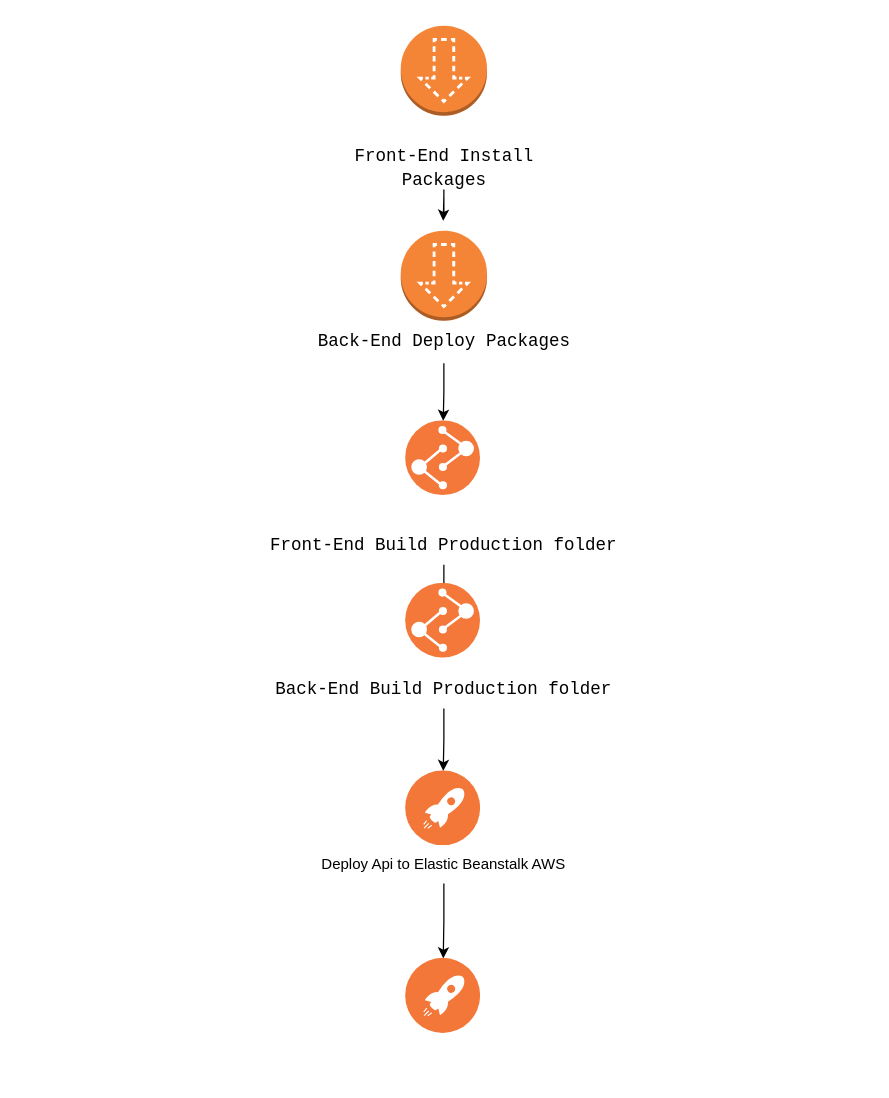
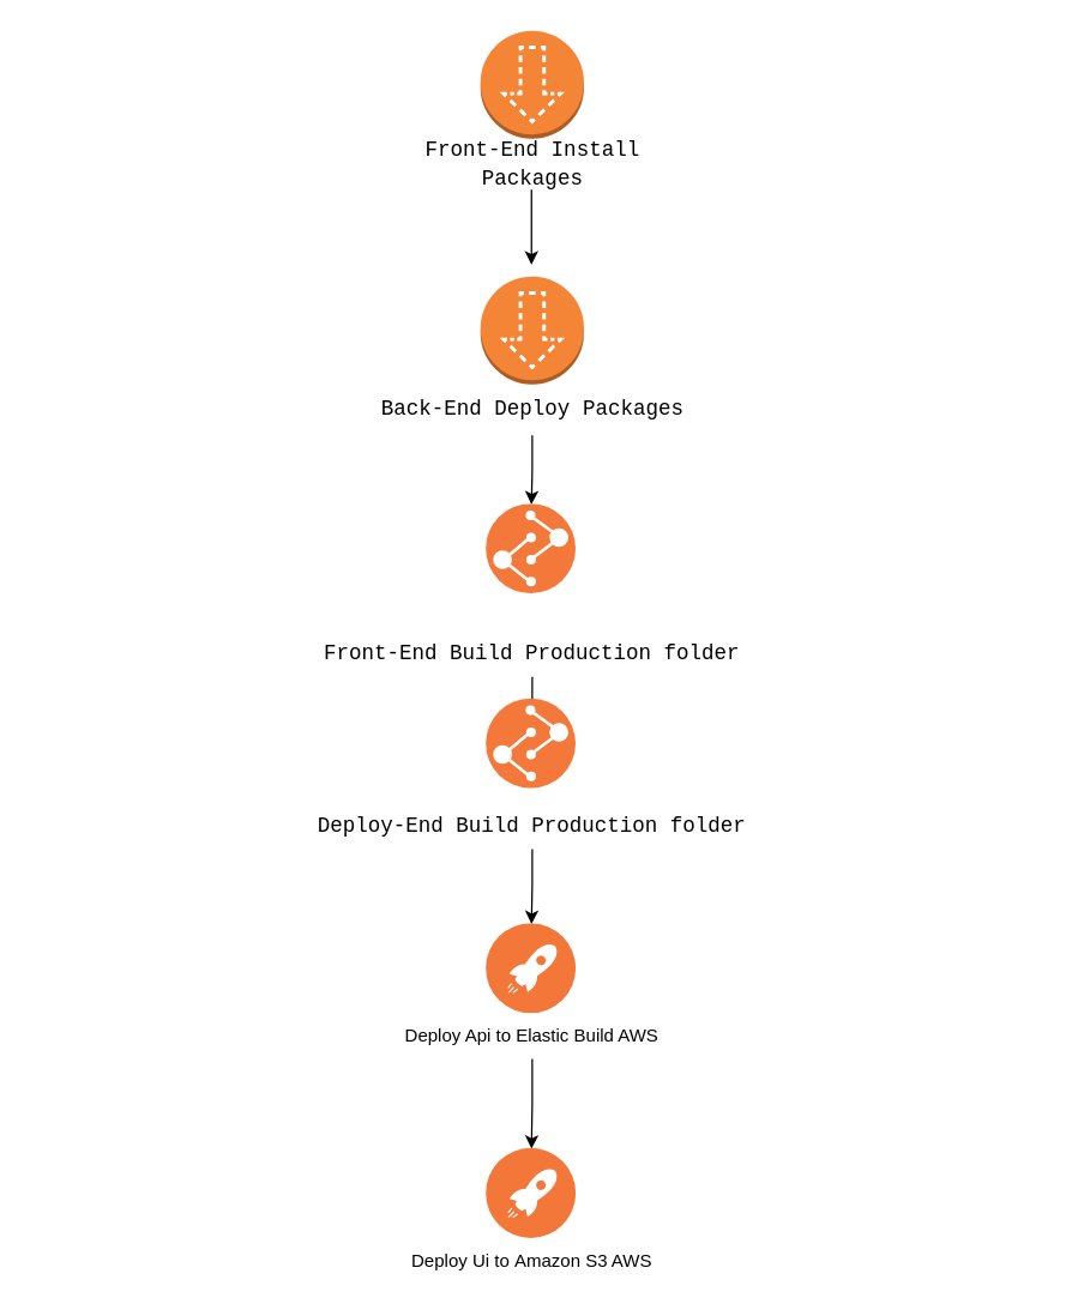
- <mxCell id="3" value="&lt;div style=&quot;font-family: &amp;#34;consolas&amp;#34; , &amp;#34;courier new&amp;#34; , monospace ; font-weight: normal ; font-size: 14px ; line-height: 19px&quot;&gt;&lt;div&gt;&lt;span style=&quot;background-color: transparent&quot;&gt;Front-End Install Packages &lt;br&gt;&lt;/span&gt;&lt;/div&gt;&lt;/div&gt;" style="text;html=1;strokeColor=none;fillColor=none;align=center;verticalAlign=middle;whiteSpace=wrap;rounded=0;" vertex="1" parent="1"><mxGeometry x="249.5" y="117" width="210" height="34" as="geometry" /></mxCell>
+ <mxCell id="3" value="&lt;div style=&quot;font-family: &amp;#34;consolas&amp;#34; , &amp;#34;courier new&amp;#34; , monospace ; font-weight: normal ; font-size: 14px ; line-height: 19px&quot;&gt;&lt;div&gt;&lt;span style=&quot;background-color: transparent&quot;&gt;Front-End Install Packages &lt;br&gt;&lt;/span&gt;&lt;/div&gt;&lt;/div&gt;" style="text;html=1;strokeColor=none;fillColor=none;align=center;verticalAlign=middle;whiteSpace=wrap;rounded=0;" vertex="1" parent="1"><mxGeometry x="249.5" y="92" width="210" height="34" as="geometry" /></mxCell>
- <mxCell id="13" value="&lt;div style=&quot;font-family: &amp;#34;consolas&amp;#34; , &amp;#34;courier new&amp;#34; , monospace ; font-weight: normal ; font-size: 14px ; line-height: 19px&quot;&gt;&lt;div&gt;&lt;span style=&quot;background-color: transparent&quot;&gt;Back-End Build&lt;/span&gt; Production folder&lt;/div&gt;&lt;/div&gt;" style="text;html=1;strokeColor=none;fillColor=none;align=center;verticalAlign=middle;whiteSpace=wrap;rounded=0;labelBackgroundColor=#FFFFFF;fontColor=#000000;" vertex="1" parent="1"><mxGeometry x="20" y="536" width="669" height="30" as="geometry" /></mxCell>
+ <mxCell id="13" value="&lt;div style=&quot;font-family: &amp;#34;consolas&amp;#34; , &amp;#34;courier new&amp;#34; , monospace ; font-weight: normal ; font-size: 14px ; line-height: 19px&quot;&gt;&lt;div&gt;&lt;span style=&quot;background-color: transparent&quot;&gt;Deploy-End Build&lt;/span&gt; Production folder&lt;/div&gt;&lt;/div&gt;" style="text;html=1;strokeColor=none;fillColor=none;align=center;verticalAlign=middle;whiteSpace=wrap;rounded=0;labelBackgroundColor=#FFFFFF;fontColor=#000000;" vertex="1" parent="1"><mxGeometry x="20" y="536" width="669" height="30" as="geometry" /></mxCell>
- <mxCell id="16" value="Deploy Api to &lt;span style=&quot;font-weight: normal&quot;&gt;&lt;span dir=&quot;ltr&quot;&gt;Elastic Beanstalk&lt;/span&gt;&lt;/span&gt; AWS" style="text;html=1;strokeColor=none;fillColor=none;align=center;verticalAlign=middle;whiteSpace=wrap;rounded=0;labelBackgroundColor=none;fontColor=#000000;" vertex="1" parent="1"><mxGeometry x="250" y="676" width="209" height="30" as="geometry" /></mxCell>
+ <mxCell id="16" value="Deploy Api to &lt;span style=&quot;font-weight: normal&quot;&gt;&lt;span dir=&quot;ltr&quot;&gt;Elastic Build&lt;/span&gt;&lt;/span&gt; AWS" style="text;html=1;strokeColor=none;fillColor=none;align=center;verticalAlign=middle;whiteSpace=wrap;rounded=0;labelBackgroundColor=none;fontColor=#000000;" vertex="1" parent="1"><mxGeometry x="250" y="676" width="209" height="30" as="geometry" /></mxCell>
+ <mxCell id="18" value="Deploy Ui to &lt;span style=&quot;font-weight: normal&quot;&gt;&lt;span dir=&quot;ltr&quot;&gt;Amazon S3&lt;/span&gt;&lt;/span&gt; AWS" style="text;html=1;strokeColor=none;fillColor=none;align=center;verticalAlign=middle;whiteSpace=wrap;rounded=0;labelBackgroundColor=none;fontColor=#000000;" vertex="1" parent="1"><mxGeometry x="250" y="826" width="209" height="30" as="geometry" /></mxCell>
